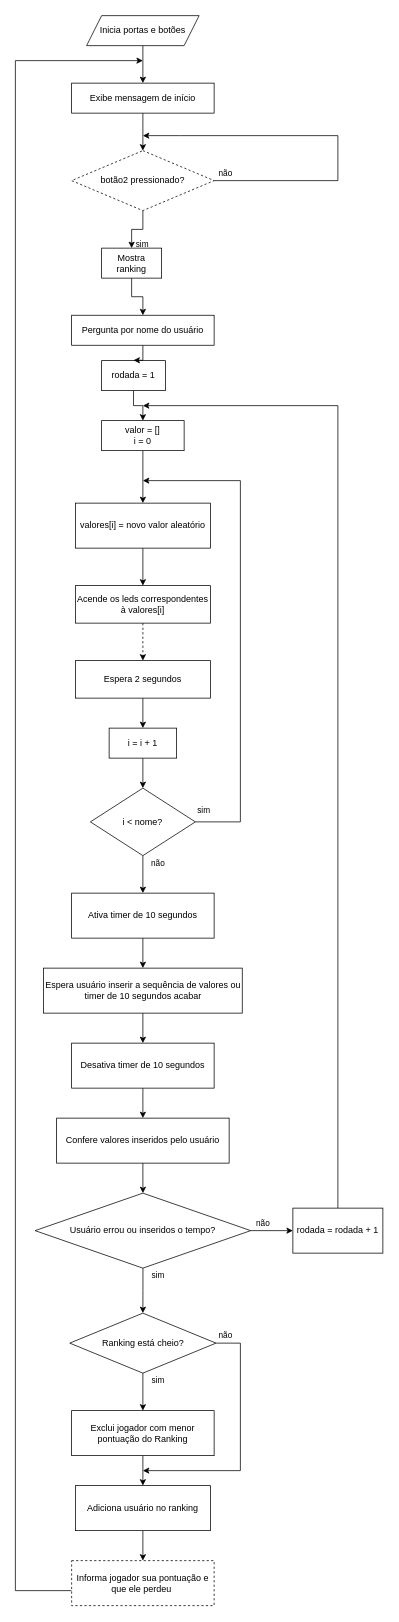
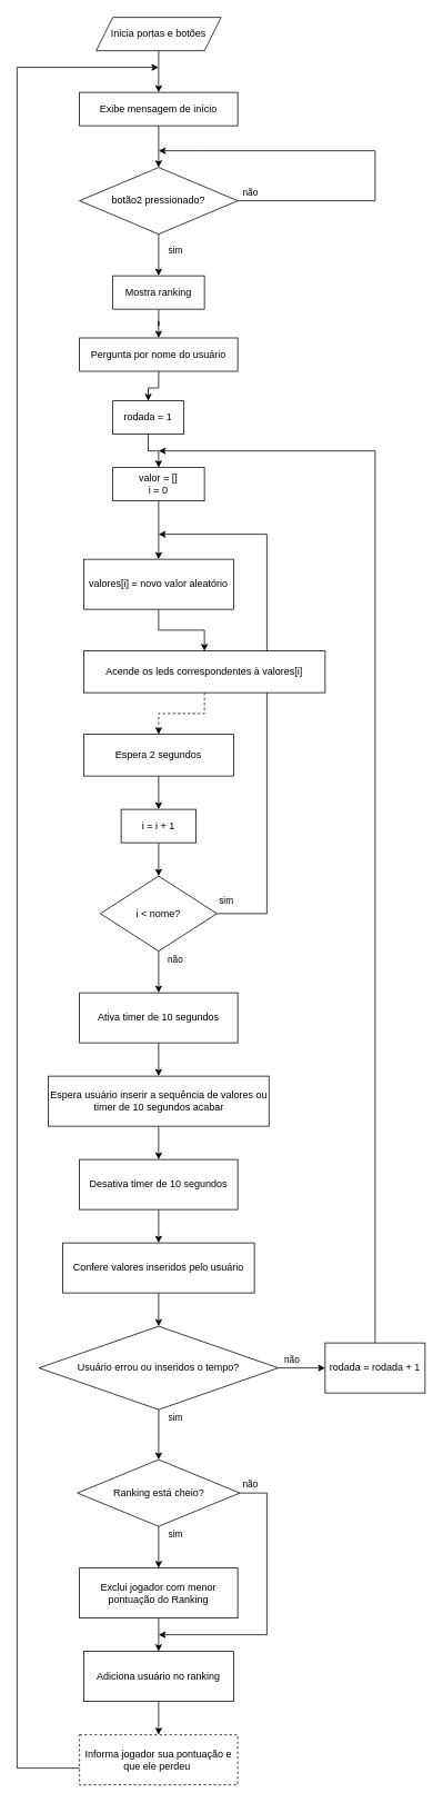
- <mxCell id="6" value="botão2 pressionado?" style="rhombus;whiteSpace=wrap;html=1;dashed=1;" parent="1" vertex="1"><mxGeometry x="95" y="200" width="190" height="80" as="geometry" /></mxCell>
+ <mxCell id="6" value="botão2 pressionado?" style="rhombus;whiteSpace=wrap;html=1;" parent="1" vertex="1"><mxGeometry x="95" y="200" width="190" height="80" as="geometry" /></mxCell>
- <mxCell id="23" value="Mostra ranking" style="rounded=0;whiteSpace=wrap;html=1;" vertex="1" parent="1"><mxGeometry x="135" y="330" width="80" height="40" as="geometry" /></mxCell>
+ <mxCell id="23" value="Mostra ranking" style="rounded=0;whiteSpace=wrap;html=1;" vertex="1" parent="1"><mxGeometry x="135" y="330" width="110" height="40" as="geometry" /></mxCell>
- <mxCell id="25" value="Pergunta por nome do usuário" style="rounded=0;whiteSpace=wrap;html=1;" vertex="1" parent="1"><mxGeometry x="95" y="419.5" width="190" height="40" as="geometry" /></mxCell>
+ <mxCell id="25" value="Pergunta por nome do usuário" style="rounded=0;whiteSpace=wrap;html=1;" vertex="1" parent="1"><mxGeometry x="95" y="404.5" width="190" height="40" as="geometry" /></mxCell>
- <mxCell id="21" value="Acende os leds correspondentes à valores[i]" style="rounded=0;whiteSpace=wrap;html=1;" parent="1" vertex="1"><mxGeometry x="100" y="780" width="180" height="50" as="geometry" /></mxCell>
+ <mxCell id="21" value="Acende os leds correspondentes à valores[i]" style="rounded=0;whiteSpace=wrap;html=1;" parent="1" vertex="1"><mxGeometry x="100" y="780" width="290" height="50" as="geometry" /></mxCell>
